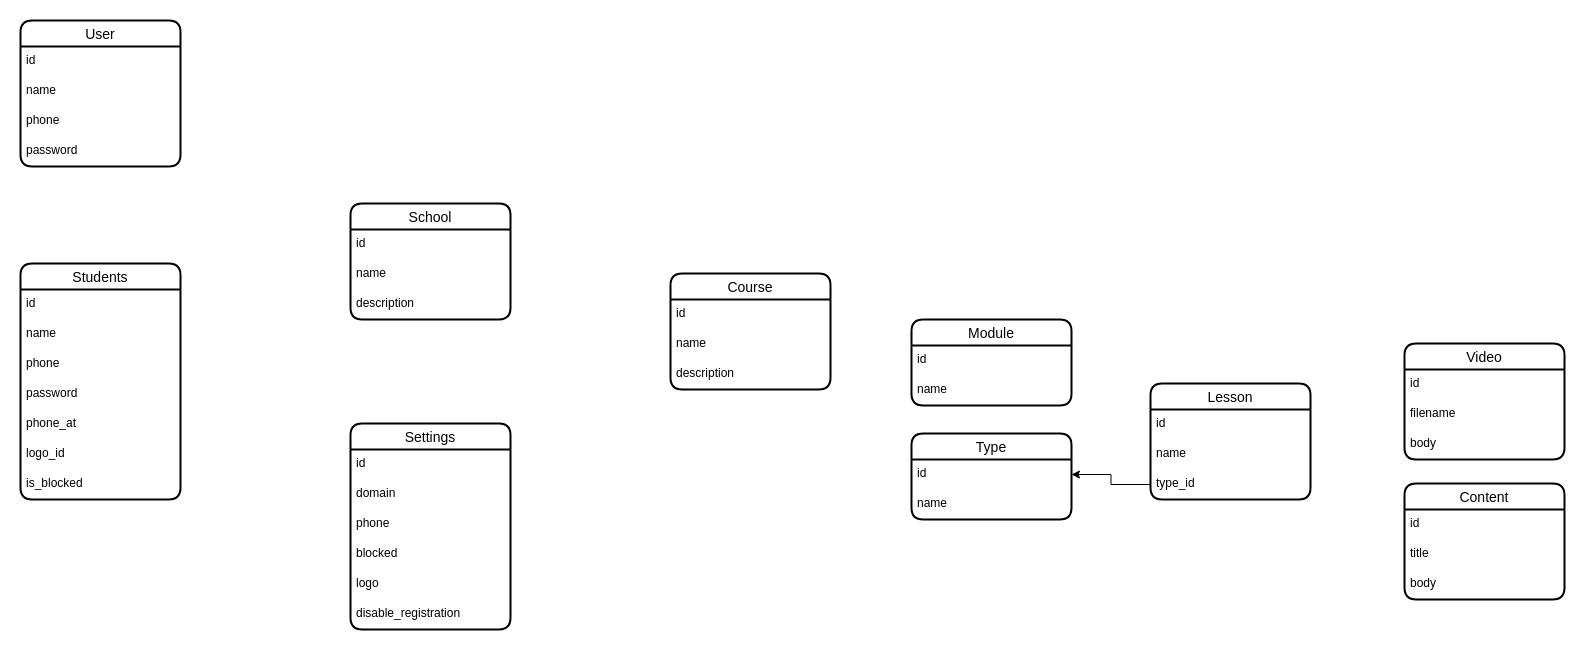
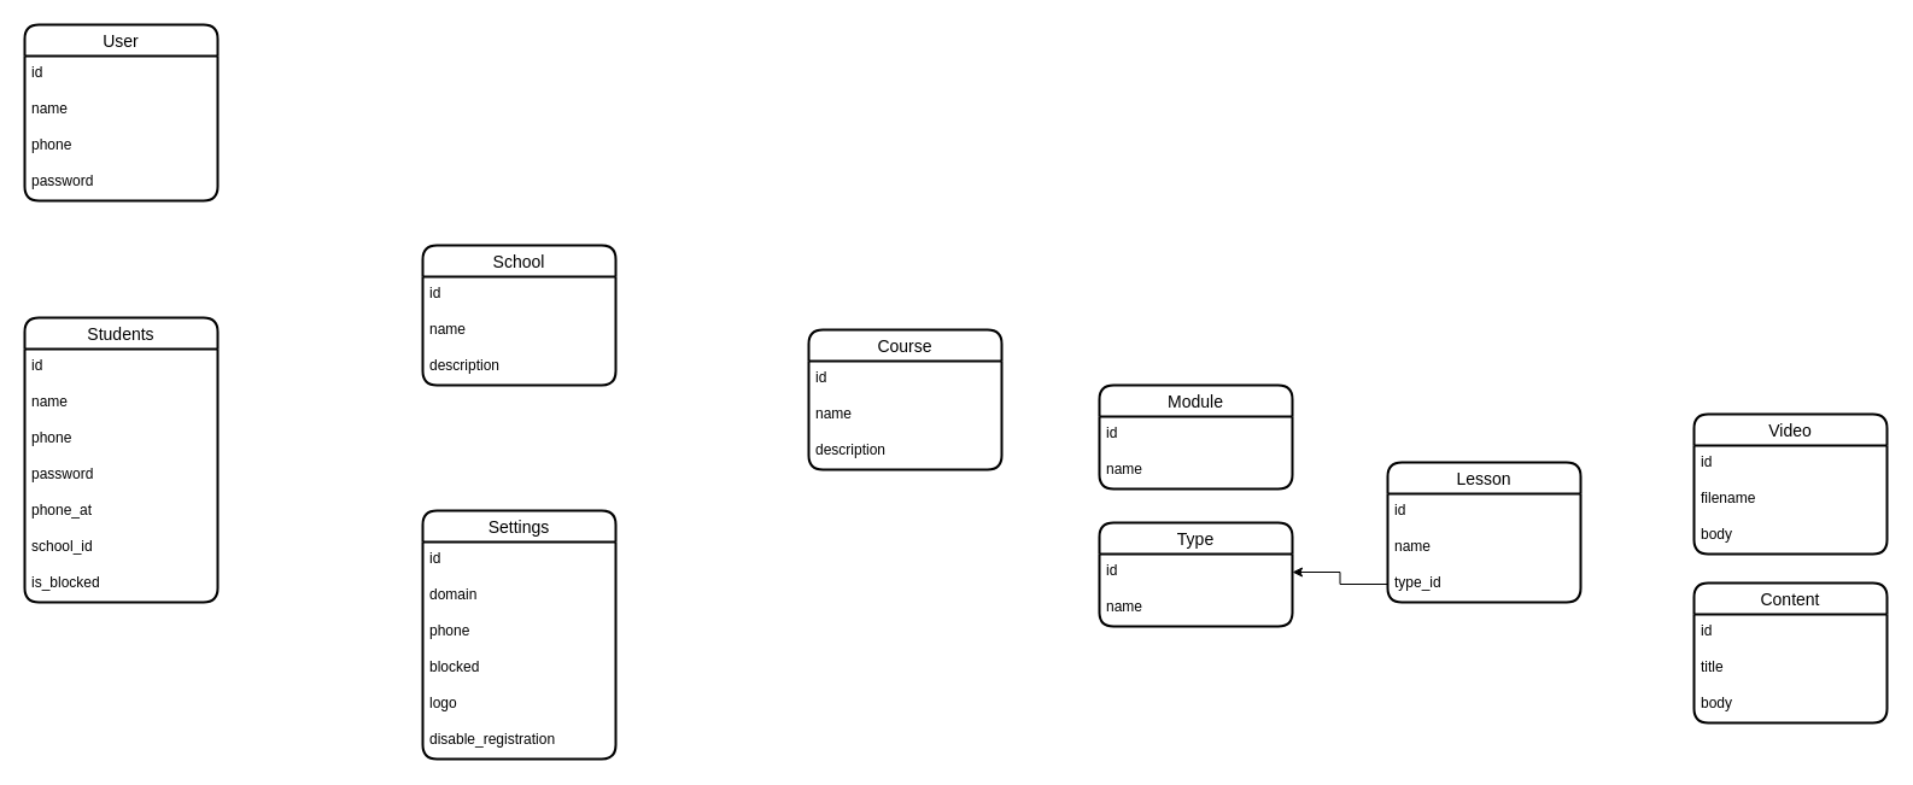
- <mxCell id="17" value="logo_id" style="text;strokeColor=none;fillColor=none;spacingLeft=4;spacingRight=4;overflow=hidden;rotatable=0;points=[[0,0.5],[1,0.5]];portConstraint=eastwest;fontSize=12;whiteSpace=wrap;html=1;" vertex="1" parent="11"><mxGeometry y="176" width="160" height="30" as="geometry" /></mxCell>
+ <mxCell id="17" value="school_id" style="text;strokeColor=none;fillColor=none;spacingLeft=4;spacingRight=4;overflow=hidden;rotatable=0;points=[[0,0.5],[1,0.5]];portConstraint=eastwest;fontSize=12;whiteSpace=wrap;html=1;" vertex="1" parent="11"><mxGeometry y="176" width="160" height="30" as="geometry" /></mxCell>
